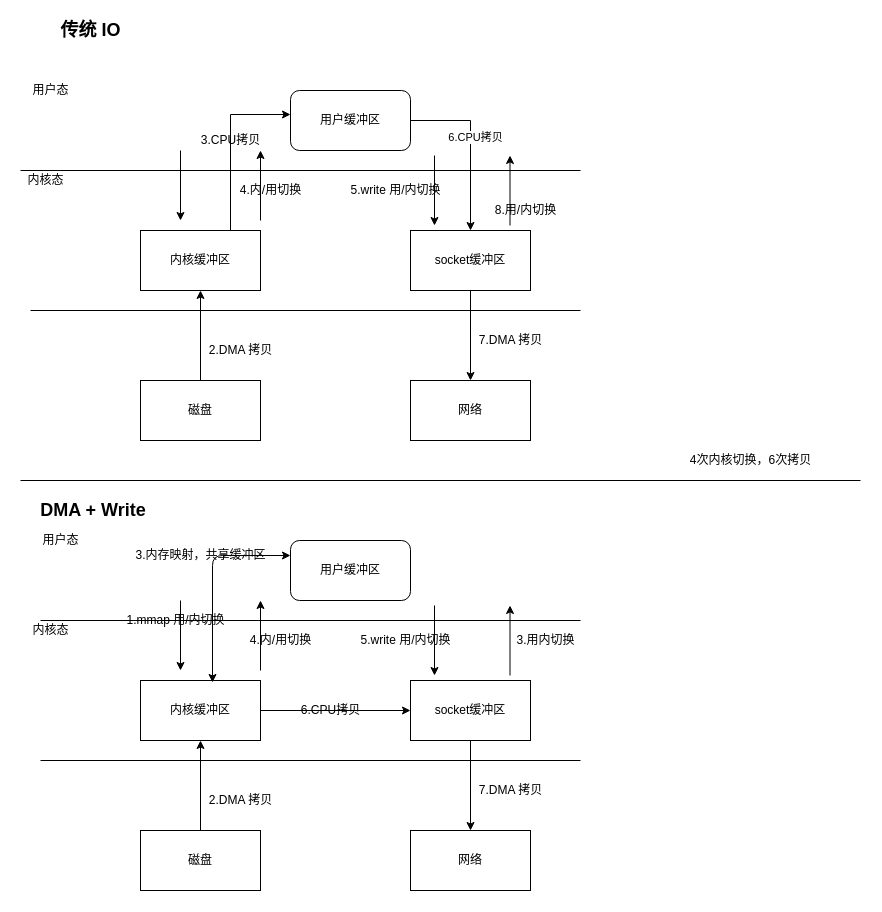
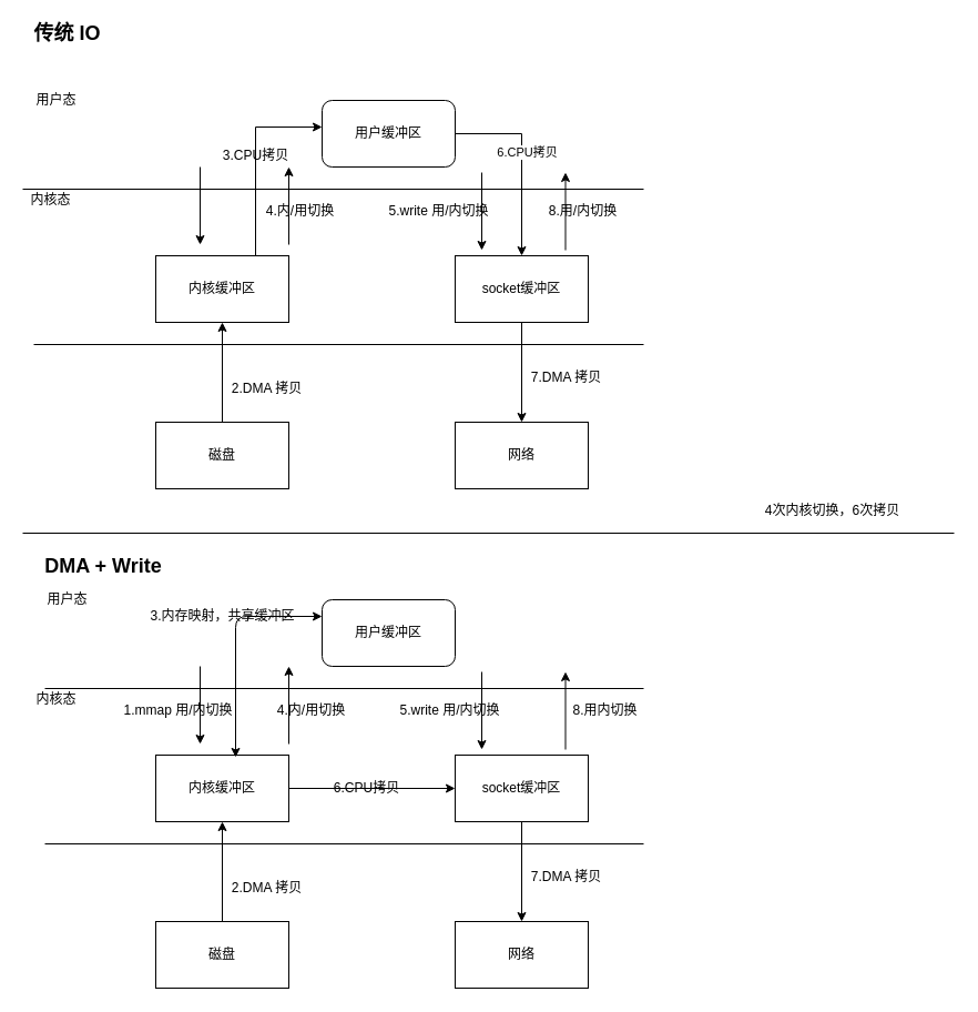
- <mxCell id="26" value="&lt;font style=&quot;font-size: 18px&quot;&gt;&lt;b&gt;传统 IO&lt;/b&gt;&lt;/font&gt;" style="text;html=1;align=center;verticalAlign=middle;resizable=0;points=[];autosize=1;" vertex="1" parent="1"><mxGeometry x="50" y="20" width="80" height="20" as="geometry" /></mxCell>
+ <mxCell id="26" value="&lt;font style=&quot;font-size: 18px&quot;&gt;&lt;b&gt;传统 IO&lt;/b&gt;&lt;/font&gt;" style="text;html=1;align=center;verticalAlign=middle;resizable=0;points=[];autosize=1;" vertex="1" parent="1"><mxGeometry x="20" y="20" width="80" height="20" as="geometry" /></mxCell>
- <mxCell id="25" value="8.用/内切换" style="text;html=1;align=center;verticalAlign=middle;resizable=0;points=[];autosize=1;" vertex="1" parent="1"><mxGeometry x="485" y="200" width="80" height="20" as="geometry" /></mxCell>
+ <mxCell id="25" value="8.用/内切换" style="text;html=1;align=center;verticalAlign=middle;resizable=0;points=[];autosize=1;" vertex="1" parent="1"><mxGeometry x="485" y="180" width="80" height="20" as="geometry" /></mxCell>
- <mxCell id="50" value="1.mmap 用/内切换" style="text;html=1;align=center;verticalAlign=middle;resizable=0;points=[];autosize=1;" vertex="1" parent="1"><mxGeometry x="120" y="610" width="110" height="20" as="geometry" /></mxCell>
+ <mxCell id="50" value="1.mmap 用/内切换" style="text;html=1;align=center;verticalAlign=middle;resizable=0;points=[];autosize=1;" vertex="1" parent="1"><mxGeometry x="105" y="630" width="110" height="20" as="geometry" /></mxCell>
- <mxCell id="51" value="3.用内切换" style="text;html=1;align=center;verticalAlign=middle;resizable=0;points=[];autosize=1;" vertex="1" parent="1"><mxGeometry x="510" y="630" width="70" height="20" as="geometry" /></mxCell>
+ <mxCell id="51" value="8.用内切换" style="text;html=1;align=center;verticalAlign=middle;resizable=0;points=[];autosize=1;" vertex="1" parent="1"><mxGeometry x="510" y="630" width="70" height="20" as="geometry" /></mxCell>
